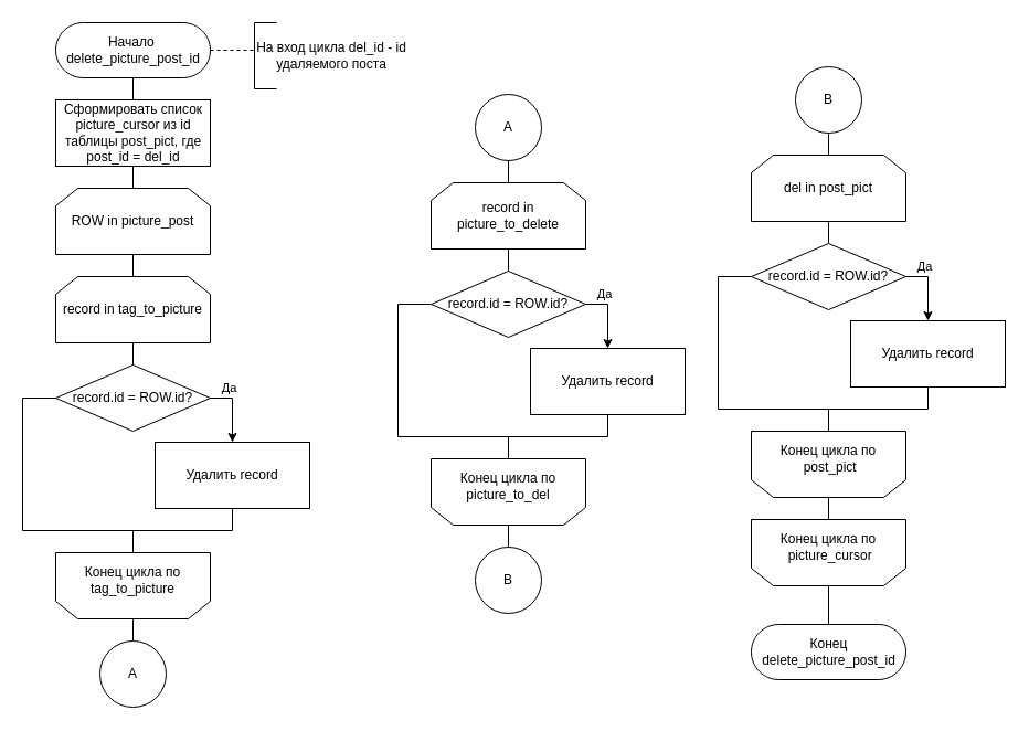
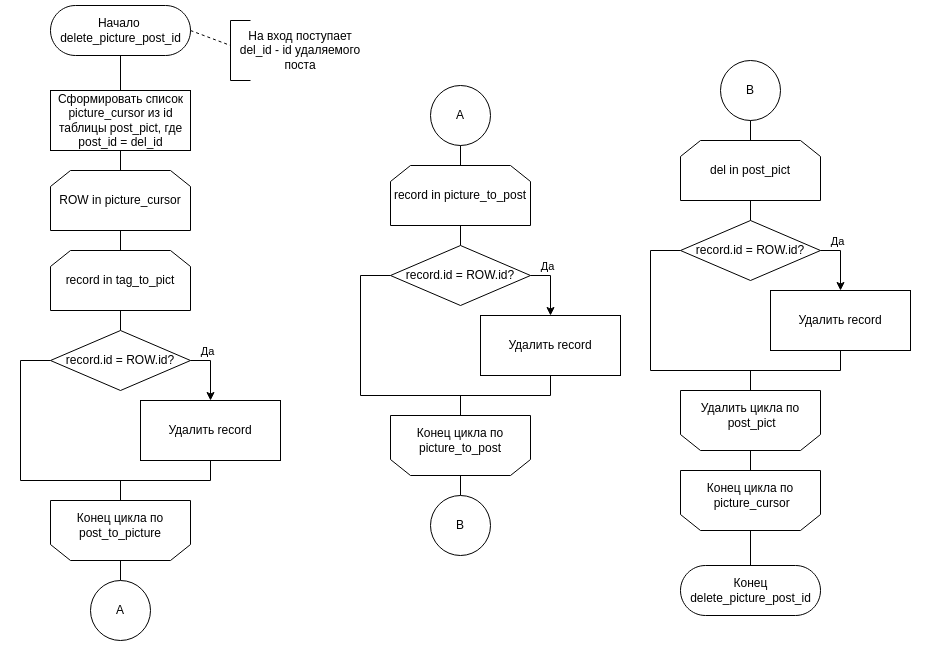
- <mxCell id="3" value="&lt;font style=&quot;font-size: 12px&quot;&gt;Начало&amp;nbsp;&lt;br&gt;delete_picture_post_id&lt;/font&gt;" style="html=1;dashed=0;whitespace=wrap;shape=mxgraph.dfd.start" vertex="1" parent="1"><mxGeometry x="50" y="20" width="140" height="50" as="geometry" /></mxCell>
+ <mxCell id="3" value="&lt;font style=&quot;font-size: 12px&quot;&gt;Начало&amp;nbsp;&lt;br&gt;delete_picture_post_id&lt;/font&gt;" style="html=1;dashed=0;whitespace=wrap;shape=mxgraph.dfd.start" vertex="1" parent="1"><mxGeometry x="50" y="5" width="140" height="50" as="geometry" /></mxCell>
- <mxCell id="9" value="На вход цикла del_id - id удаляемого поста" style="text;html=1;strokeColor=none;fillColor=none;align=center;verticalAlign=middle;whiteSpace=wrap;rounded=0;" vertex="1" parent="1"><mxGeometry x="230" y="20" width="140" height="60" as="geometry" /></mxCell>
+ <mxCell id="9" value="На вход поступает del_id - id удаляемого поста" style="text;html=1;strokeColor=none;fillColor=none;align=center;verticalAlign=middle;whiteSpace=wrap;rounded=0;" vertex="1" parent="1"><mxGeometry x="230" y="20" width="140" height="60" as="geometry" /></mxCell>
- <mxCell id="31" value="record in picture_to_delete" style="shape=loopLimit;whiteSpace=wrap;html=1;" vertex="1" parent="1"><mxGeometry x="390" y="165" width="140" height="60" as="geometry" /></mxCell>
+ <mxCell id="31" value="record in picture_to_post" style="shape=loopLimit;whiteSpace=wrap;html=1;" vertex="1" parent="1"><mxGeometry x="390" y="165" width="140" height="60" as="geometry" /></mxCell>
- <mxCell id="11" value="ROW in picture_post" style="shape=loopLimit;whiteSpace=wrap;html=1;" vertex="1" parent="1"><mxGeometry x="50" y="170" width="140" height="60" as="geometry" /></mxCell>
+ <mxCell id="11" value="ROW in picture_cursor" style="shape=loopLimit;whiteSpace=wrap;html=1;" vertex="1" parent="1"><mxGeometry x="50" y="170" width="140" height="60" as="geometry" /></mxCell>
- <mxCell id="13" value="record in tag_to_picture" style="shape=loopLimit;whiteSpace=wrap;html=1;" vertex="1" parent="1"><mxGeometry x="50" y="250" width="140" height="60" as="geometry" /></mxCell>
+ <mxCell id="13" value="record in tag_to_pict" style="shape=loopLimit;whiteSpace=wrap;html=1;" vertex="1" parent="1"><mxGeometry x="50" y="250" width="140" height="60" as="geometry" /></mxCell>
- <mxCell id="57" value="Конец цикла по&lt;br&gt;&amp;nbsp;post_pict" style="text;html=1;strokeColor=none;fillColor=none;align=center;verticalAlign=middle;whiteSpace=wrap;rounded=0;" vertex="1" parent="1"><mxGeometry x="680" y="390" width="140" height="50" as="geometry" /></mxCell>
+ <mxCell id="57" value="Удалить цикла по&lt;br&gt;&amp;nbsp;post_pict" style="text;html=1;strokeColor=none;fillColor=none;align=center;verticalAlign=middle;whiteSpace=wrap;rounded=0;" vertex="1" parent="1"><mxGeometry x="680" y="390" width="140" height="50" as="geometry" /></mxCell>
- <mxCell id="44" value="Конец цикла по picture_to_del" style="text;html=1;strokeColor=none;fillColor=none;align=center;verticalAlign=middle;whiteSpace=wrap;rounded=0;" vertex="1" parent="1"><mxGeometry x="390" y="415" width="140" height="50" as="geometry" /></mxCell>
+ <mxCell id="44" value="Конец цикла по picture_to_post" style="text;html=1;strokeColor=none;fillColor=none;align=center;verticalAlign=middle;whiteSpace=wrap;rounded=0;" vertex="1" parent="1"><mxGeometry x="390" y="415" width="140" height="50" as="geometry" /></mxCell>
- <mxCell id="26" value="Конец цикла по tag_to_picture" style="text;html=1;strokeColor=none;fillColor=none;align=center;verticalAlign=middle;whiteSpace=wrap;rounded=0;" vertex="1" parent="1"><mxGeometry x="50" y="500" width="140" height="50" as="geometry" /></mxCell>
+ <mxCell id="26" value="Конец цикла по post_to_picture" style="text;html=1;strokeColor=none;fillColor=none;align=center;verticalAlign=middle;whiteSpace=wrap;rounded=0;" vertex="1" parent="1"><mxGeometry x="50" y="500" width="140" height="50" as="geometry" /></mxCell>
